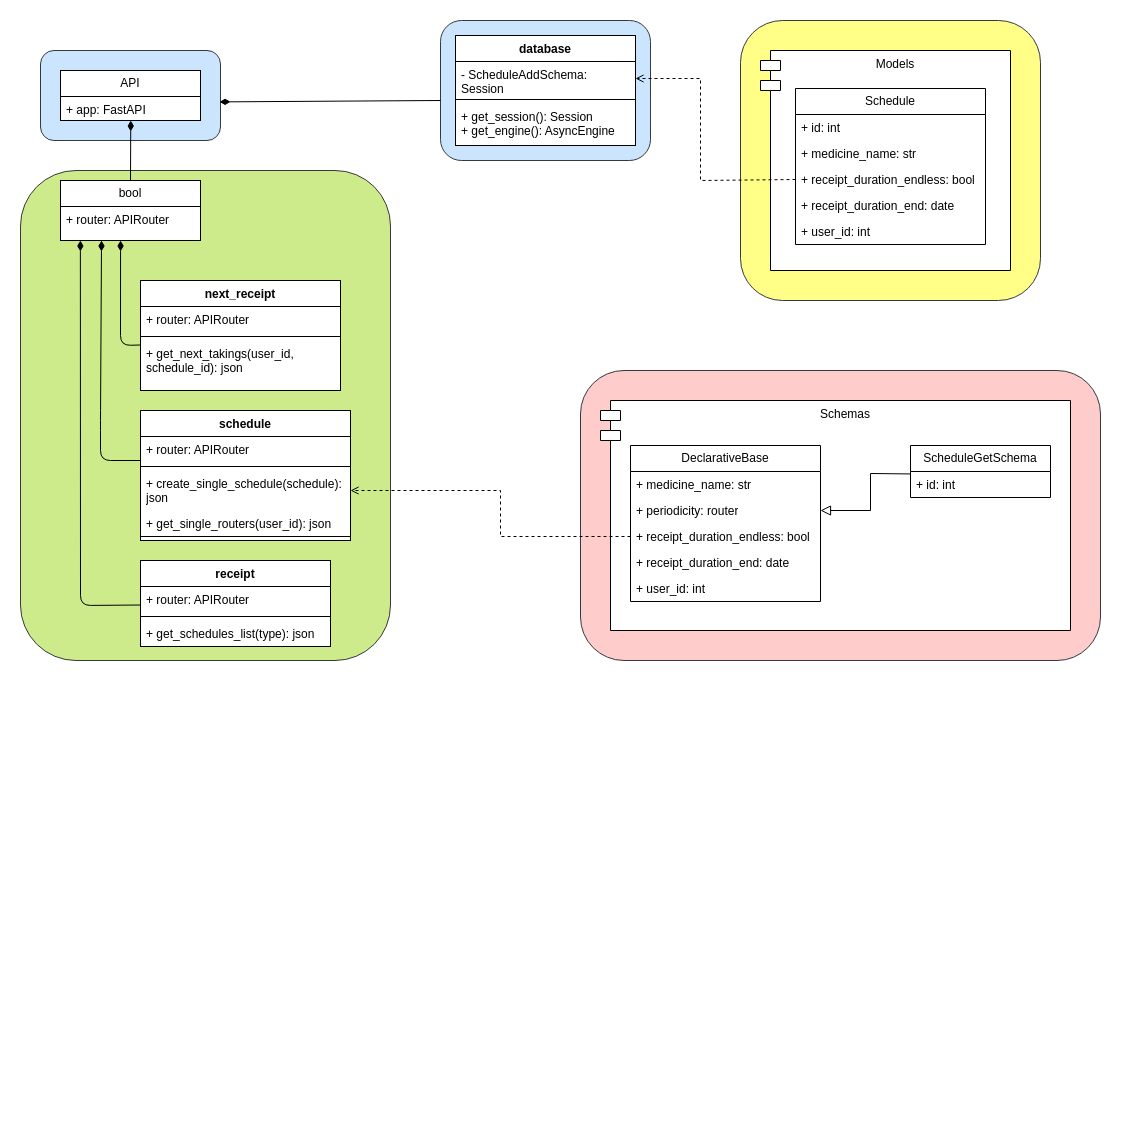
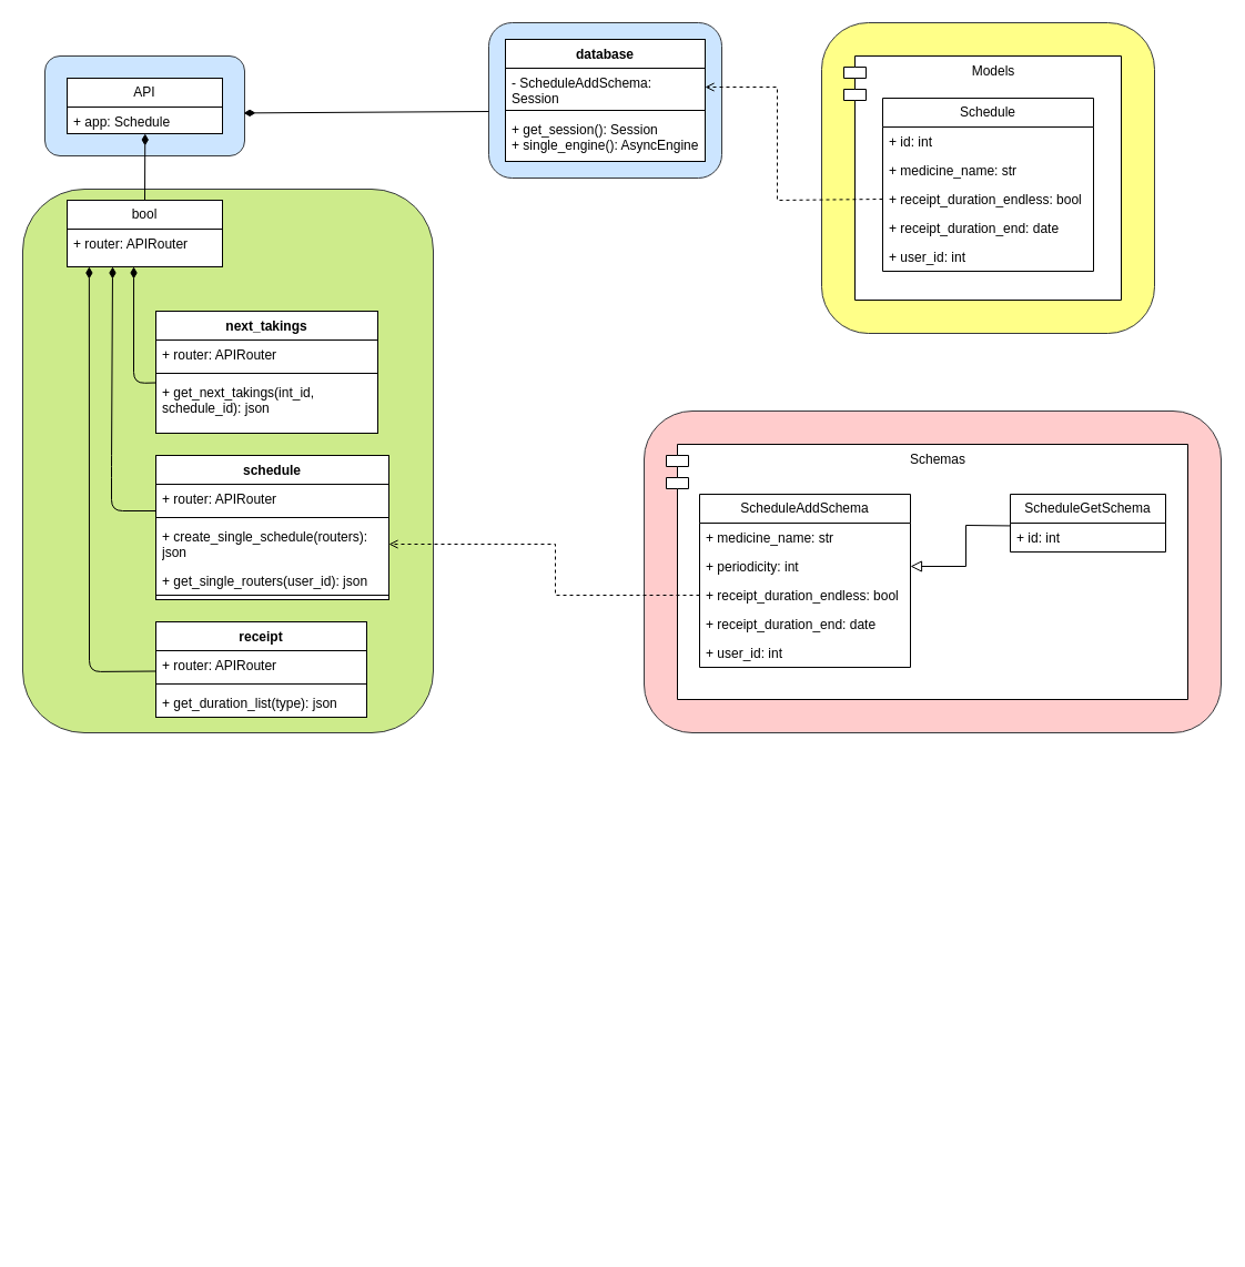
- <mxCell id="37" value="+ app: FastAPI" style="text;strokeColor=none;fillColor=none;align=left;verticalAlign=top;spacingLeft=4;spacingRight=4;overflow=hidden;rotatable=0;points=[[0,0.5],[1,0.5]];portConstraint=eastwest;whiteSpace=wrap;html=1;" vertex="1" parent="36"><mxGeometry y="26" width="140" height="24" as="geometry" /></mxCell>
+ <mxCell id="37" value="+ app: Schedule" style="text;strokeColor=none;fillColor=none;align=left;verticalAlign=top;spacingLeft=4;spacingRight=4;overflow=hidden;rotatable=0;points=[[0,0.5],[1,0.5]];portConstraint=eastwest;whiteSpace=wrap;html=1;" vertex="1" parent="36"><mxGeometry y="26" width="140" height="24" as="geometry" /></mxCell>
- <mxCell id="32" value="+ get_session(): Session&lt;div&gt;+ get_engine(): AsyncEngine&lt;/div&gt;" style="text;strokeColor=none;fillColor=none;align=left;verticalAlign=top;spacingLeft=4;spacingRight=4;overflow=hidden;rotatable=0;points=[[0,0.5],[1,0.5]];portConstraint=eastwest;whiteSpace=wrap;html=1;" vertex="1" parent="29"><mxGeometry y="68" width="180" height="42" as="geometry" /></mxCell>
+ <mxCell id="32" value="+ get_session(): Session&lt;div&gt;+ single_engine(): AsyncEngine&lt;/div&gt;" style="text;strokeColor=none;fillColor=none;align=left;verticalAlign=top;spacingLeft=4;spacingRight=4;overflow=hidden;rotatable=0;points=[[0,0.5],[1,0.5]];portConstraint=eastwest;whiteSpace=wrap;html=1;" vertex="1" parent="29"><mxGeometry y="68" width="180" height="42" as="geometry" /></mxCell>
- <mxCell id="24" value="next_receipt" style="swimlane;fontStyle=1;align=center;verticalAlign=top;childLayout=stackLayout;horizontal=1;startSize=26;horizontalStack=0;resizeParent=1;resizeParentMax=0;resizeLast=0;collapsible=1;marginBottom=0;whiteSpace=wrap;html=1;" vertex="1" parent="1"><mxGeometry x="140" y="280" width="200" height="110" as="geometry" /></mxCell>
+ <mxCell id="24" value="next_takings" style="swimlane;fontStyle=1;align=center;verticalAlign=top;childLayout=stackLayout;horizontal=1;startSize=26;horizontalStack=0;resizeParent=1;resizeParentMax=0;resizeLast=0;collapsible=1;marginBottom=0;whiteSpace=wrap;html=1;" vertex="1" parent="1"><mxGeometry x="140" y="280" width="200" height="110" as="geometry" /></mxCell>
- <mxCell id="27" value="&lt;span style=&quot;color: rgb(0, 0, 0);&quot;&gt;+ get_next_takings(user_id, schedule_id): json&lt;/span&gt;" style="text;strokeColor=none;fillColor=none;align=left;verticalAlign=top;spacingLeft=4;spacingRight=4;overflow=hidden;rotatable=0;points=[[0,0.5],[1,0.5]];portConstraint=eastwest;whiteSpace=wrap;html=1;" vertex="1" parent="24"><mxGeometry y="60" width="200" height="50" as="geometry" /></mxCell>
+ <mxCell id="27" value="&lt;span style=&quot;color: rgb(0, 0, 0);&quot;&gt;+ get_next_takings(int_id, schedule_id): json&lt;/span&gt;" style="text;strokeColor=none;fillColor=none;align=left;verticalAlign=top;spacingLeft=4;spacingRight=4;overflow=hidden;rotatable=0;points=[[0,0.5],[1,0.5]];portConstraint=eastwest;whiteSpace=wrap;html=1;" vertex="1" parent="24"><mxGeometry y="60" width="200" height="50" as="geometry" /></mxCell>
- <mxCell id="39" value="DeclarativeBase" style="swimlane;fontStyle=0;childLayout=stackLayout;horizontal=1;startSize=26;fillColor=none;horizontalStack=0;resizeParent=1;resizeParentMax=0;resizeLast=0;collapsible=1;marginBottom=0;whiteSpace=wrap;html=1;" vertex="1" parent="1"><mxGeometry x="630" y="445" width="190" height="156" as="geometry" /></mxCell>
+ <mxCell id="39" value="ScheduleAddSchema" style="swimlane;fontStyle=0;childLayout=stackLayout;horizontal=1;startSize=26;fillColor=none;horizontalStack=0;resizeParent=1;resizeParentMax=0;resizeLast=0;collapsible=1;marginBottom=0;whiteSpace=wrap;html=1;" vertex="1" parent="1"><mxGeometry x="630" y="445" width="190" height="156" as="geometry" /></mxCell>
- <mxCell id="21" value="+ create_single_schedule(schedule): json" style="text;strokeColor=none;fillColor=none;align=left;verticalAlign=top;spacingLeft=4;spacingRight=4;overflow=hidden;rotatable=0;points=[[0,0.5],[1,0.5]];portConstraint=eastwest;whiteSpace=wrap;html=1;" vertex="1" parent="18"><mxGeometry y="60" width="210" height="40" as="geometry" /></mxCell>
+ <mxCell id="21" value="+ create_single_schedule(routers): json" style="text;strokeColor=none;fillColor=none;align=left;verticalAlign=top;spacingLeft=4;spacingRight=4;overflow=hidden;rotatable=0;points=[[0,0.5],[1,0.5]];portConstraint=eastwest;whiteSpace=wrap;html=1;" vertex="1" parent="18"><mxGeometry y="60" width="210" height="40" as="geometry" /></mxCell>
- <mxCell id="41" value="&lt;span style=&quot;color: rgb(0, 0, 0);&quot;&gt;+ periodicity: router&lt;/span&gt;" style="text;strokeColor=none;fillColor=none;align=left;verticalAlign=top;spacingLeft=4;spacingRight=4;overflow=hidden;rotatable=0;points=[[0,0.5],[1,0.5]];portConstraint=eastwest;whiteSpace=wrap;html=1;" vertex="1" parent="39"><mxGeometry y="52" width="190" height="26" as="geometry" /></mxCell>
+ <mxCell id="41" value="&lt;span style=&quot;color: rgb(0, 0, 0);&quot;&gt;+ periodicity: int&lt;/span&gt;" style="text;strokeColor=none;fillColor=none;align=left;verticalAlign=top;spacingLeft=4;spacingRight=4;overflow=hidden;rotatable=0;points=[[0,0.5],[1,0.5]];portConstraint=eastwest;whiteSpace=wrap;html=1;" vertex="1" parent="39"><mxGeometry y="52" width="190" height="26" as="geometry" /></mxCell>
- <mxCell id="16" value="&lt;span style=&quot;color: rgb(0, 0, 0);&quot;&gt;+ get_schedules_list(type): json&lt;/span&gt;" style="text;strokeColor=none;fillColor=none;align=left;verticalAlign=top;spacingLeft=4;spacingRight=4;overflow=hidden;rotatable=0;points=[[0,0.5],[1,0.5]];portConstraint=eastwest;whiteSpace=wrap;html=1;" vertex="1" parent="13"><mxGeometry y="60" width="190" height="26" as="geometry" /></mxCell>
+ <mxCell id="16" value="&lt;span style=&quot;color: rgb(0, 0, 0);&quot;&gt;+ get_duration_list(type): json&lt;/span&gt;" style="text;strokeColor=none;fillColor=none;align=left;verticalAlign=top;spacingLeft=4;spacingRight=4;overflow=hidden;rotatable=0;points=[[0,0.5],[1,0.5]];portConstraint=eastwest;whiteSpace=wrap;html=1;" vertex="1" parent="13"><mxGeometry y="60" width="190" height="26" as="geometry" /></mxCell>
